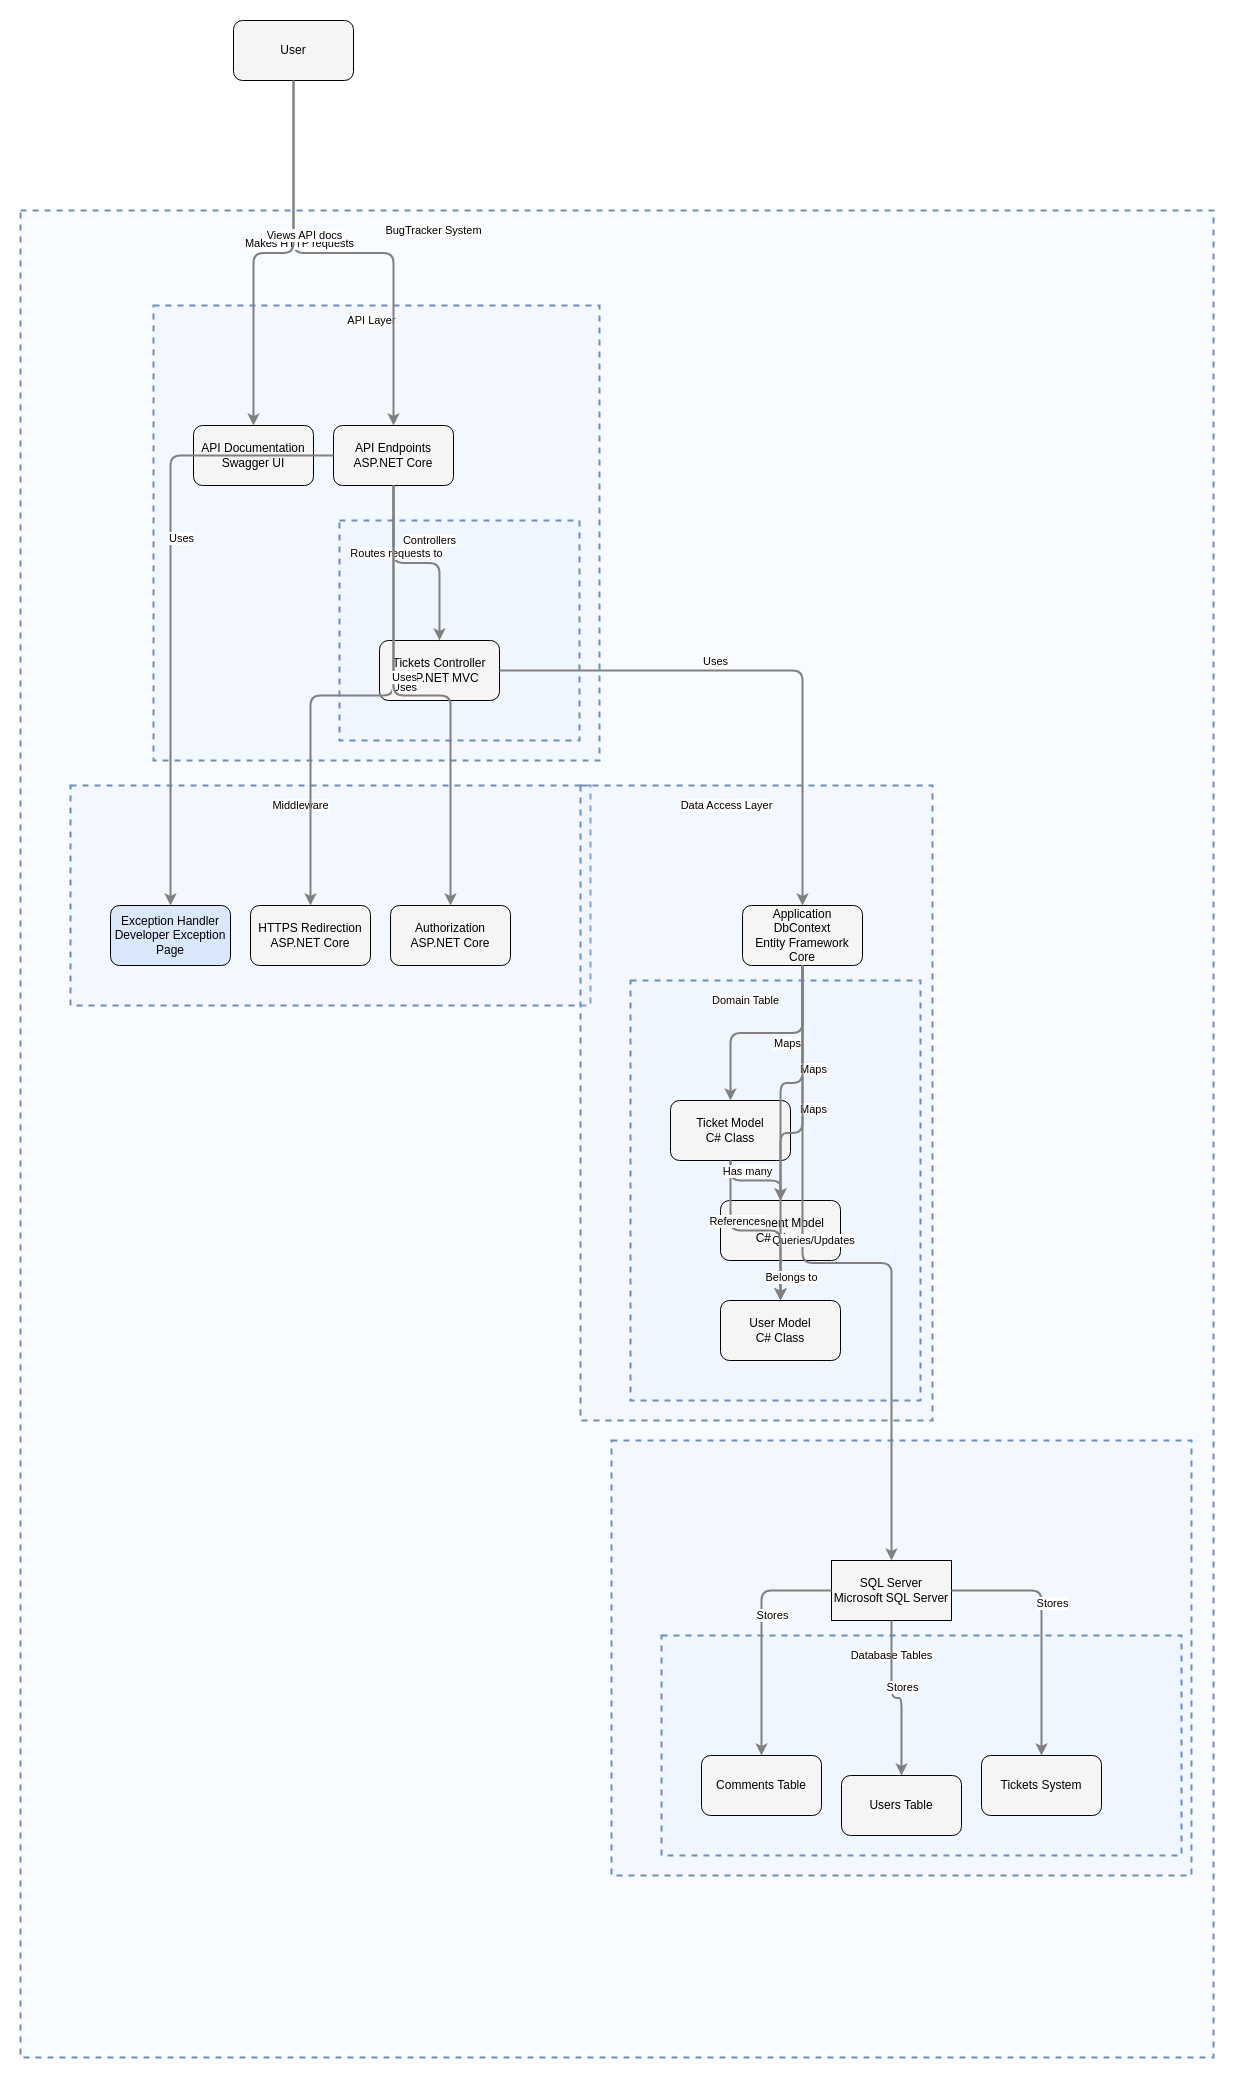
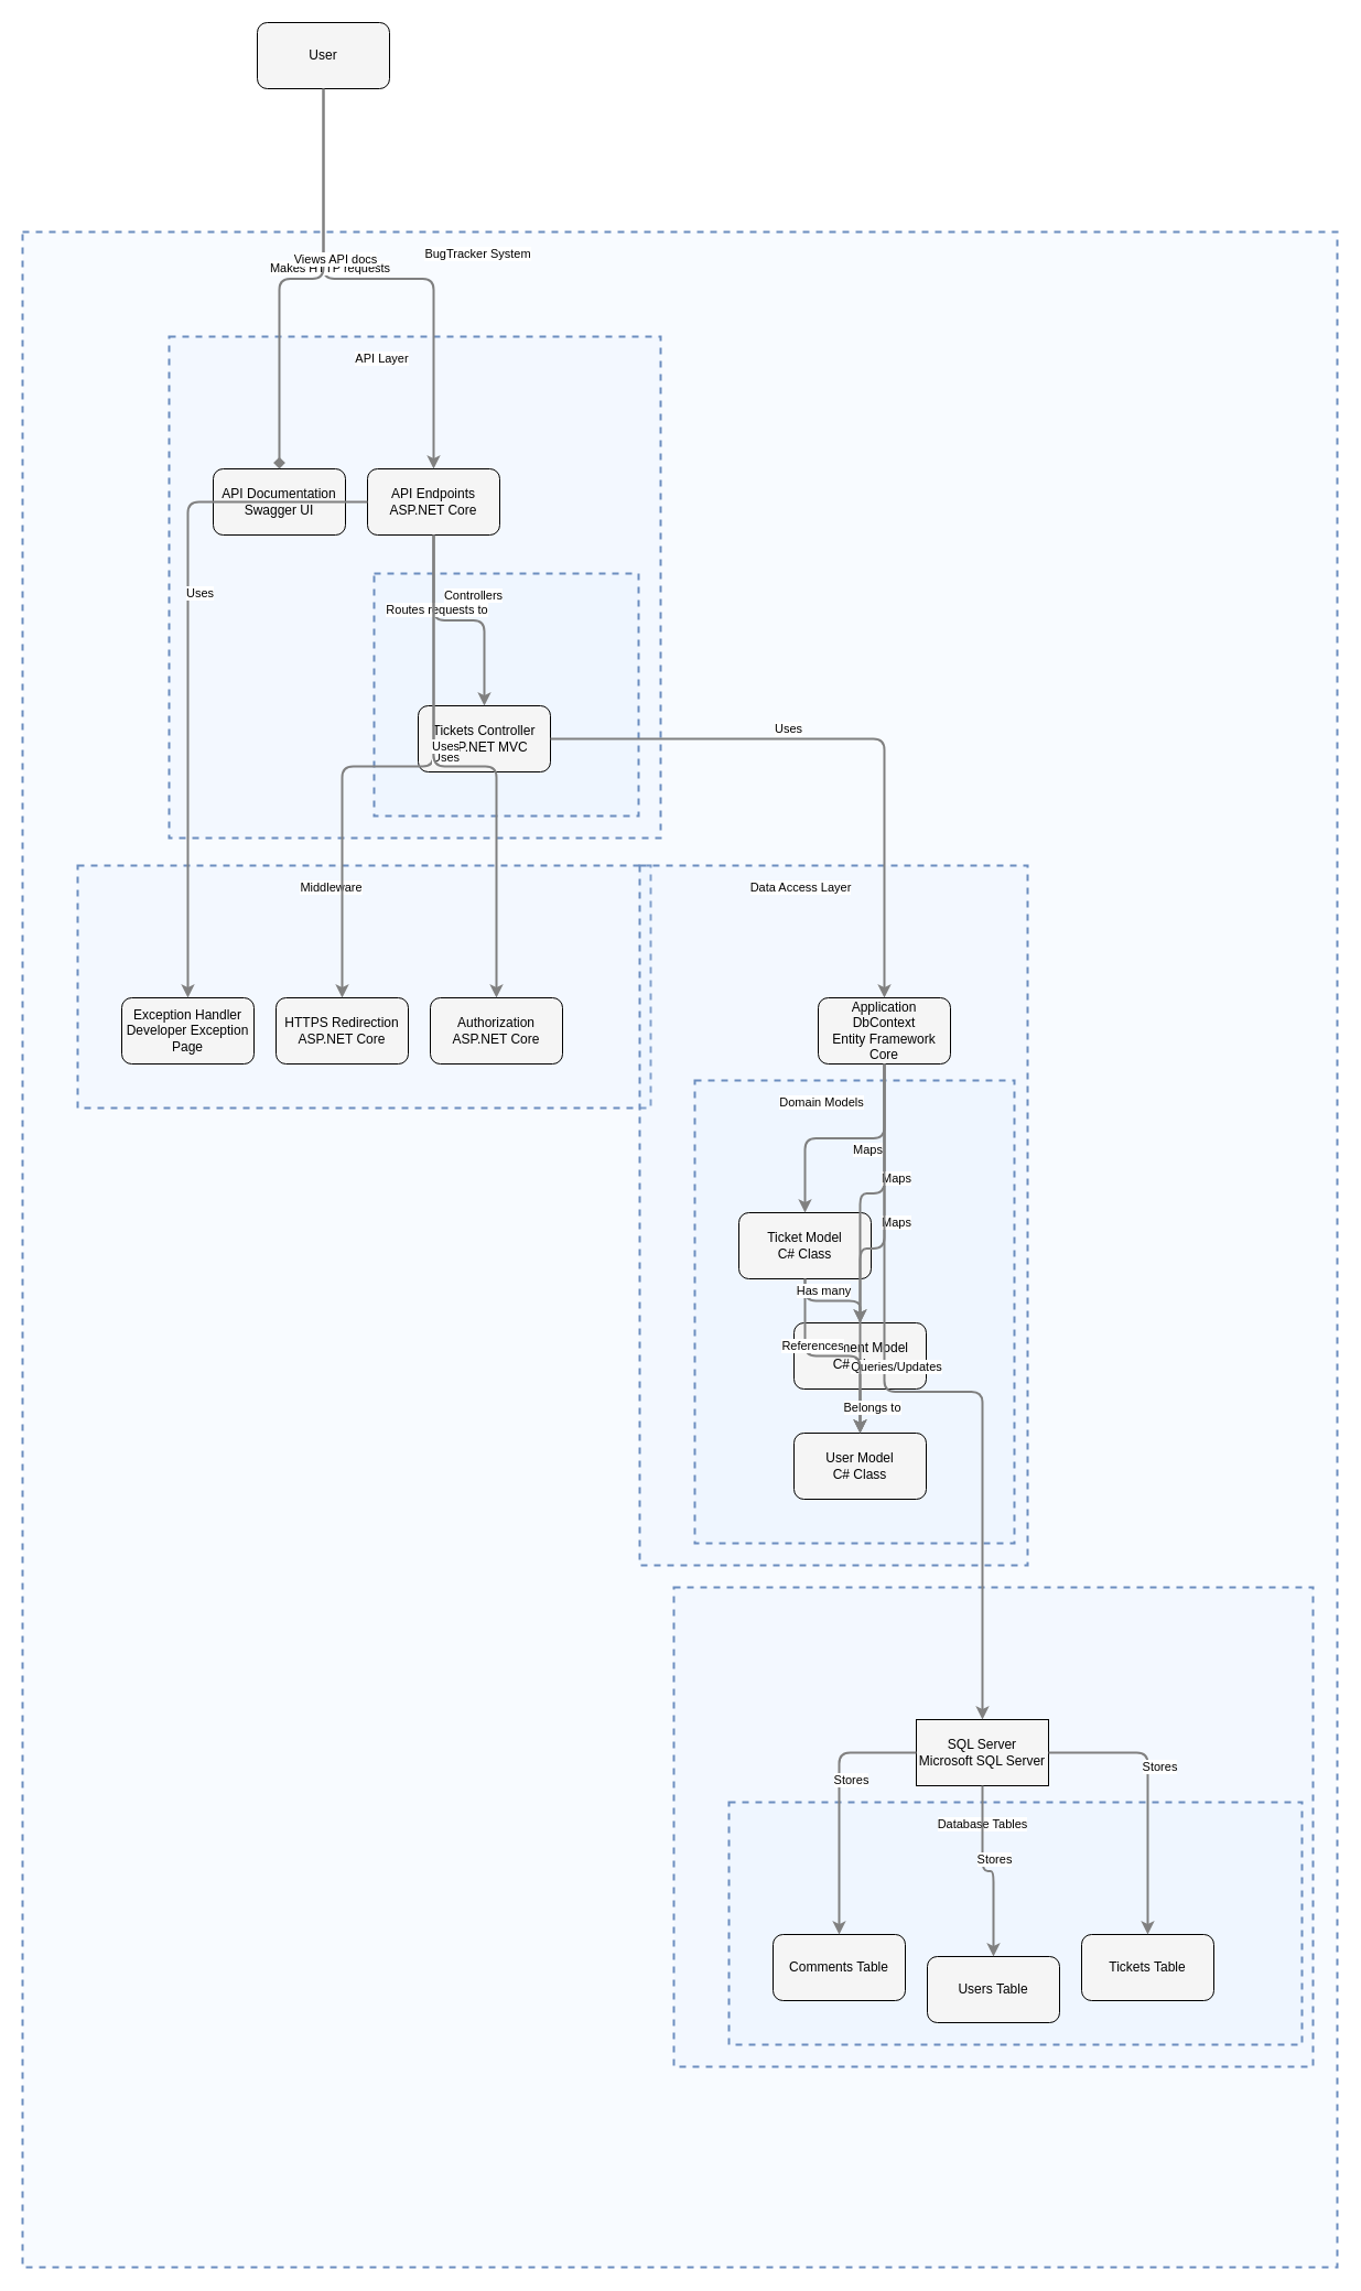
- <mxCell id="14" value="API Layer" style="edgeLabel;html=1;align=center;verticalAlign=middle;resizable=0;labelBackgroundColor=white;spacing=5" vertex="1" parent="15"><mxGeometry x="166" y="98" width="370" height="24" as="geometry" /></mxCell>
+ <mxCell id="14" value="API Layer" style="edgeLabel;html=1;align=center;verticalAlign=middle;resizable=0;labelBackgroundColor=white;spacing=5" vertex="1" parent="15"><mxGeometry x="141" y="103" width="370" height="24" as="geometry" /></mxCell>
- <mxCell id="34" style="edgeStyle=orthogonalEdgeStyle;rounded=1;orthogonalLoop=1;jettySize=auto;html=1;strokeColor=#808080;strokeWidth=2;jumpStyle=arc;jumpSize=10;spacing=15;labelBackgroundColor=white;labelBorderColor=none" edge="1" parent="1" source="17" target="19"><mxGeometry relative="1" as="geometry" /></mxCell>
+ <mxCell id="34" style="edgeStyle=orthogonalEdgeStyle;rounded=1;orthogonalLoop=1;jettySize=auto;html=1;strokeColor=#808080;strokeWidth=2;jumpStyle=arc;jumpSize=10;spacing=15;labelBackgroundColor=white;labelBorderColor=none;endArrow=diamond;" edge="1" parent="1" source="17" target="19"><mxGeometry relative="1" as="geometry" /></mxCell>
- <mxCell id="31" value="Exception Handler&lt;br&gt;Developer Exception Page" style="rounded=1;whiteSpace=wrap;html=1;fillColor=#dae8fc;" vertex="1" parent="8"><mxGeometry x="40" y="120" width="120" height="60" as="geometry" /></mxCell>
+ <mxCell id="31" value="Exception Handler&lt;br&gt;Developer Exception Page" style="rounded=1;whiteSpace=wrap;html=1;fillColor=#f5f5f5" vertex="1" parent="8"><mxGeometry x="40" y="120" width="120" height="60" as="geometry" /></mxCell>
- <mxCell id="5" value="Domain Table" style="edgeLabel;html=1;align=center;verticalAlign=middle;resizable=0;labelBackgroundColor=white;spacing=5" vertex="1" parent="11"><mxGeometry x="58" y="203" width="214" height="24" as="geometry" /></mxCell>
+ <mxCell id="5" value="Domain Models" style="edgeLabel;html=1;align=center;verticalAlign=middle;resizable=0;labelBackgroundColor=white;spacing=5" vertex="1" parent="11"><mxGeometry x="58" y="203" width="214" height="24" as="geometry" /></mxCell>
- <mxCell id="27" value="Tickets System" style="rounded=1;whiteSpace=wrap;html=1;fillColor=#f5f5f5" vertex="1" parent="2"><mxGeometry x="320" y="120" width="120" height="60" as="geometry" /></mxCell>
+ <mxCell id="27" value="Tickets Table" style="rounded=1;whiteSpace=wrap;html=1;fillColor=#f5f5f5" vertex="1" parent="2"><mxGeometry x="320" y="120" width="120" height="60" as="geometry" /></mxCell>
